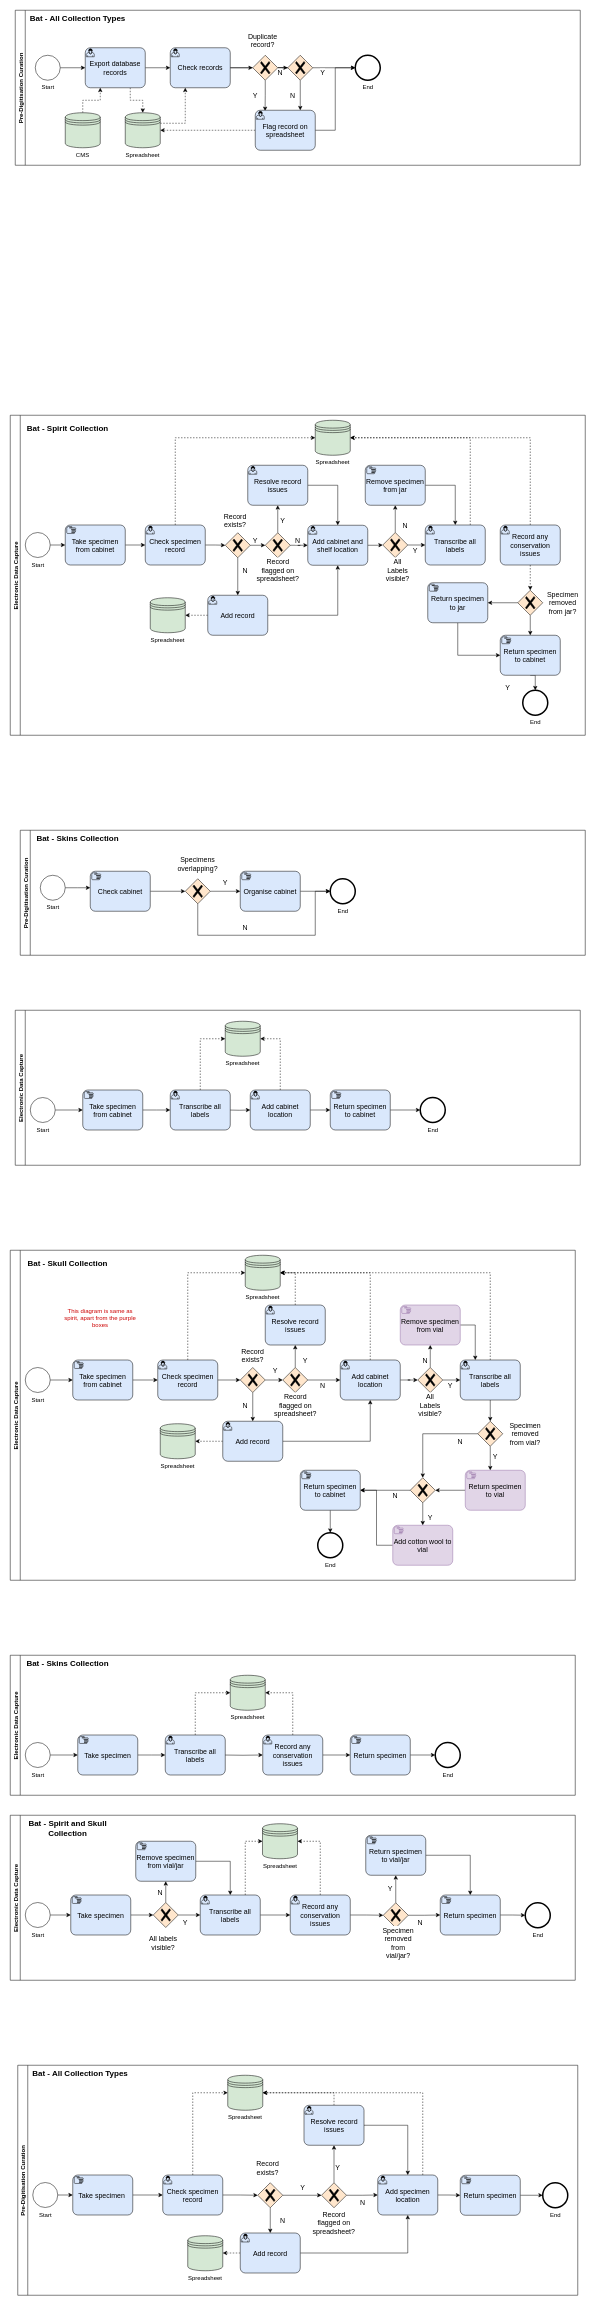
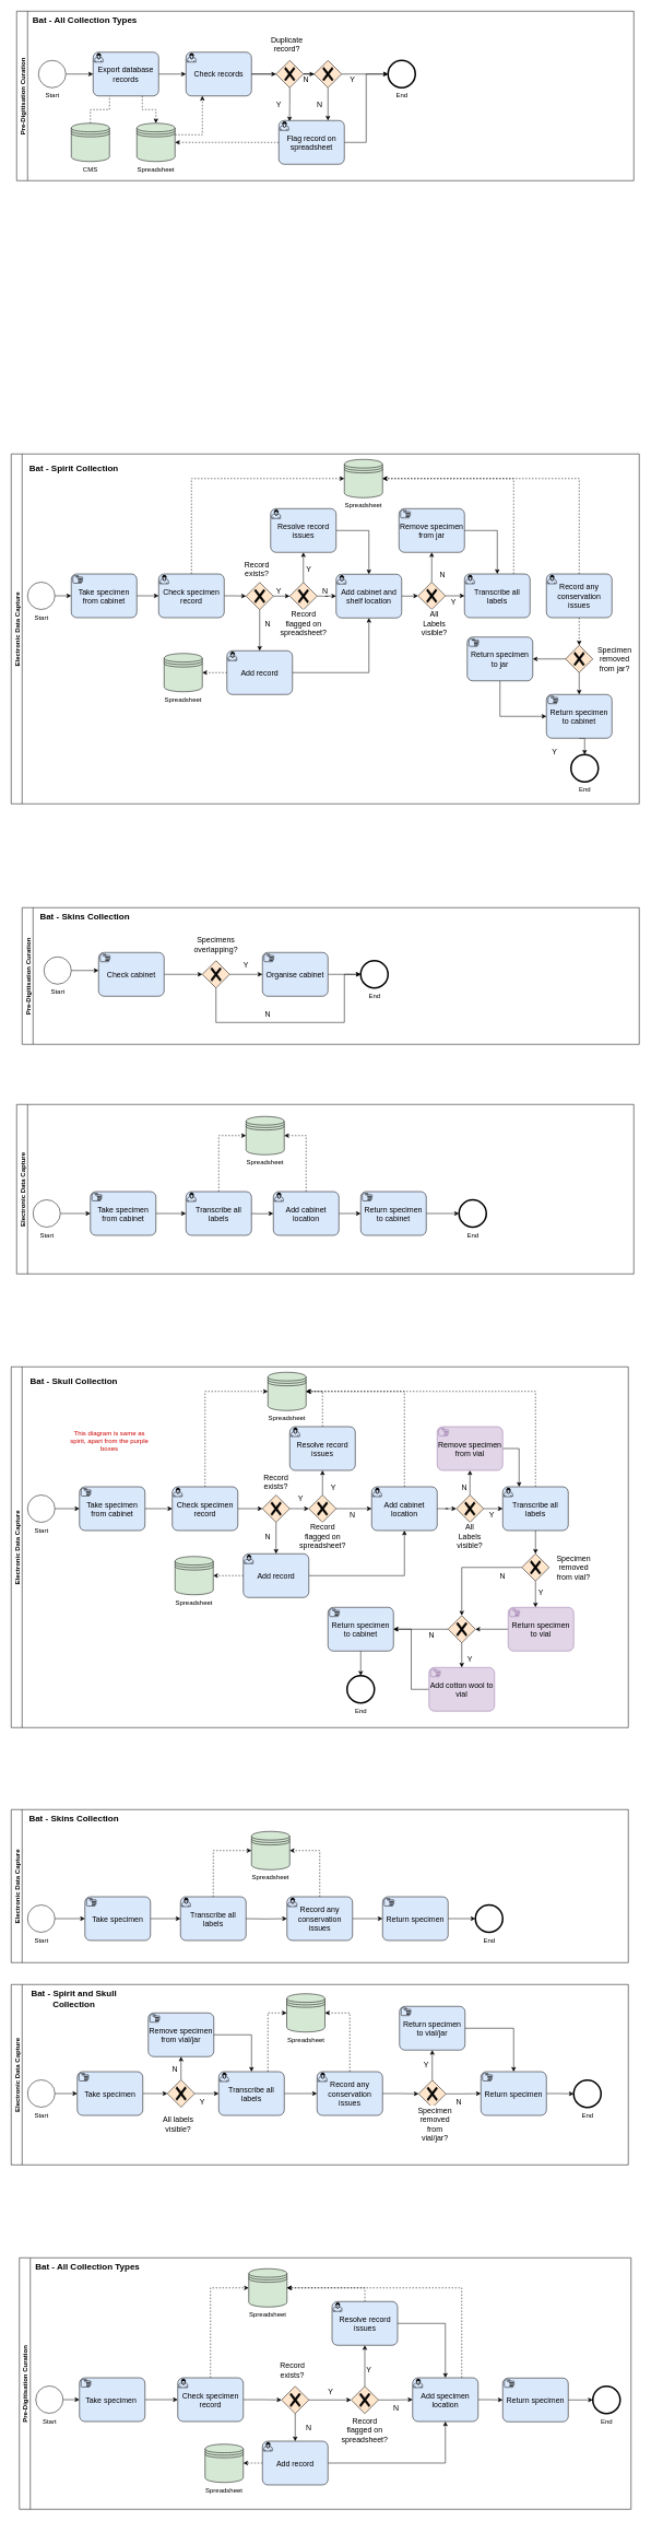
- <mxCell id="8" style="edgeStyle=orthogonalEdgeStyle;rounded=0;orthogonalLoop=1;jettySize=auto;html=1;entryX=0.25;entryY=1;entryDx=0;entryDy=0;entryPerimeter=0;fontSize=12;fontColor=#FFFFFF;dashed=1;" parent="2" source="9" target="7" edge="1"><mxGeometry relative="1" as="geometry" /></mxCell>
+ <mxCell id="8" style="edgeStyle=orthogonalEdgeStyle;rounded=0;orthogonalLoop=1;jettySize=auto;html=1;entryX=0.25;entryY=1;entryDx=0;entryDy=0;entryPerimeter=0;fontSize=12;fontColor=#FFFFFF;dashed=1;endArrow=none;" parent="2" source="9" target="7" edge="1"><mxGeometry relative="1" as="geometry" /></mxCell>
